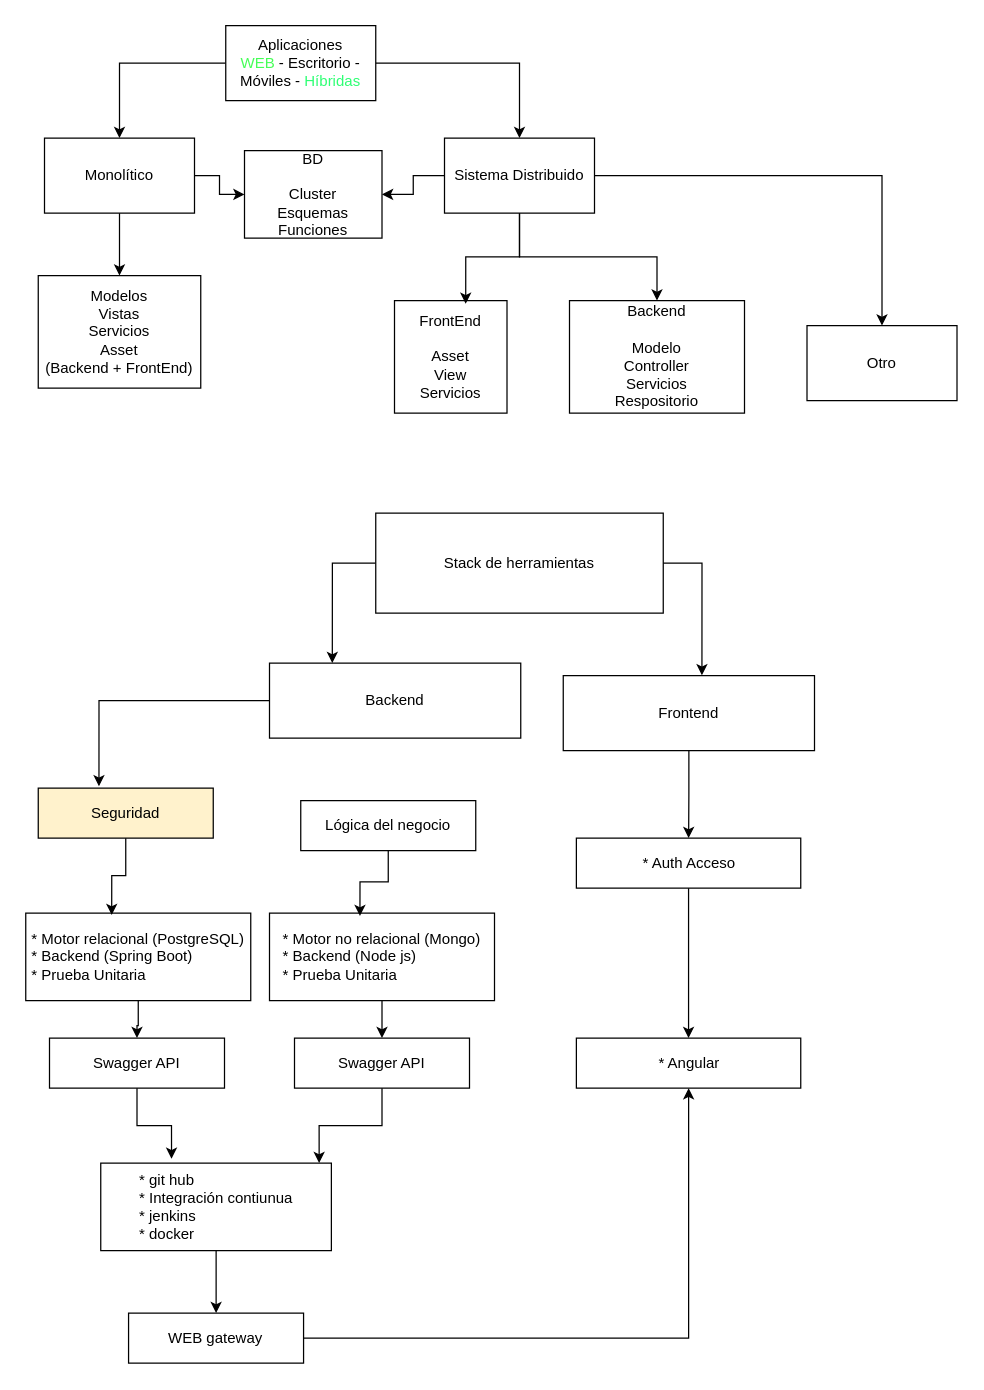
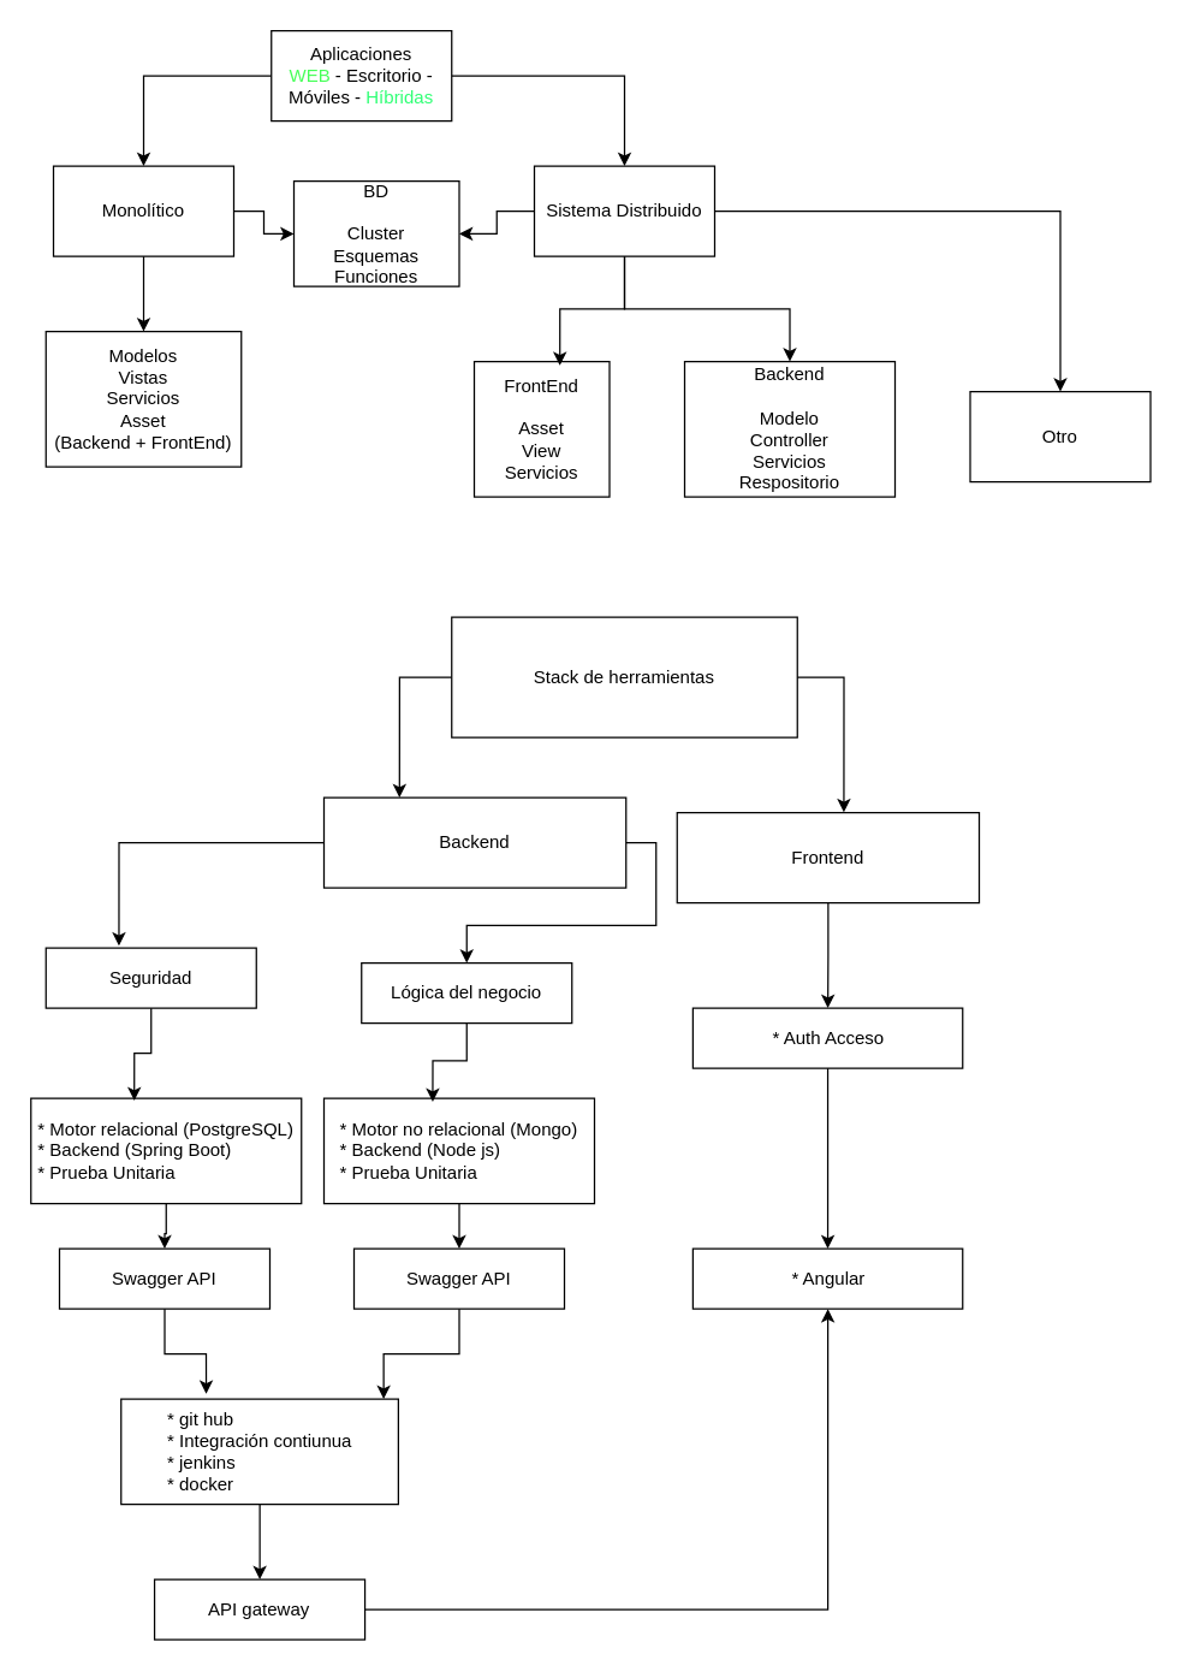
+ <mxCell id="18" style="edgeStyle=orthogonalEdgeStyle;rounded=0;orthogonalLoop=1;jettySize=auto;html=1;entryX=0.5;entryY=0;entryDx=0;entryDy=0;exitX=1;exitY=0.5;exitDx=0;exitDy=0;" edge="1" parent="1" source="19" target="21"><mxGeometry relative="1" as="geometry"><mxPoint x="490" y="690" as="targetPoint" /></mxGeometry></mxCell>
- <mxCell id="20" value="Seguridad" style="rounded=0;whiteSpace=wrap;html=1;fillColor=#fff2cc;" vertex="1" parent="1"><mxGeometry x="30" y="630" width="140" height="40" as="geometry" /></mxCell>
+ <mxCell id="20" value="Seguridad" style="rounded=0;whiteSpace=wrap;html=1;" vertex="1" parent="1"><mxGeometry x="30" y="630" width="140" height="40" as="geometry" /></mxCell>
- <mxCell id="44" value="WEB&amp;nbsp;gateway" style="rounded=0;whiteSpace=wrap;html=1;" vertex="1" parent="1"><mxGeometry x="102.25" y="1050" width="140" height="40" as="geometry" /></mxCell>
+ <mxCell id="44" value="API&amp;nbsp;gateway" style="rounded=0;whiteSpace=wrap;html=1;" vertex="1" parent="1"><mxGeometry x="102.25" y="1050" width="140" height="40" as="geometry" /></mxCell>
